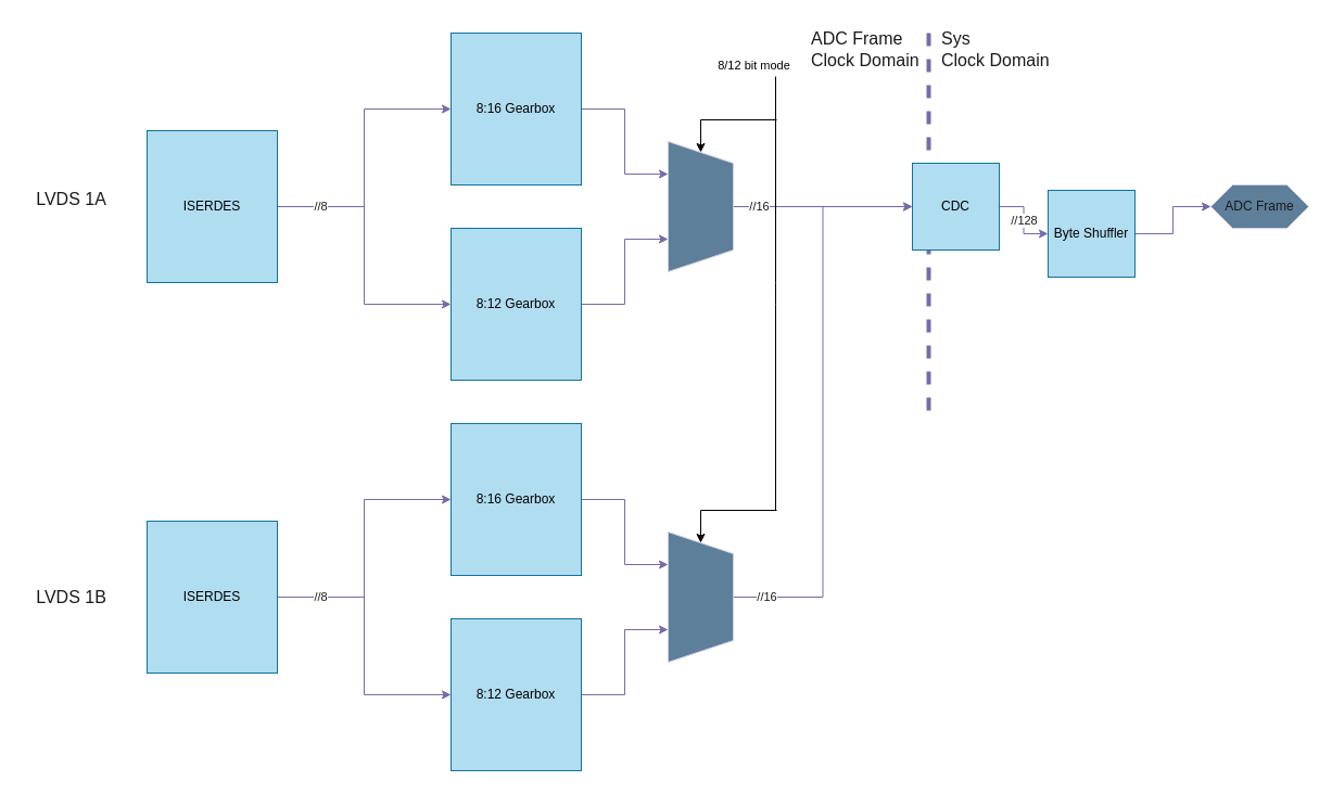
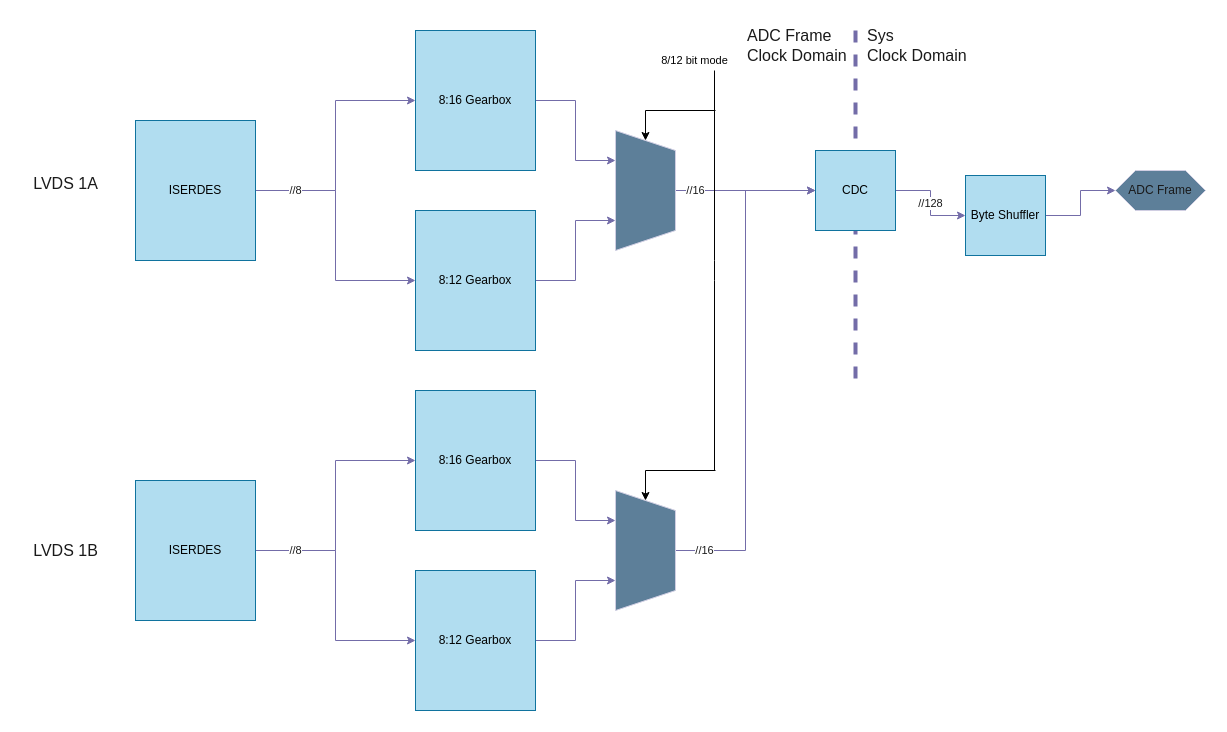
- <mxCell id="13" value="CDC" style="whiteSpace=wrap;html=1;aspect=fixed;strokeColor=#10739e;fontColor=default;fillColor=#b1ddf0;rounded=0;align=center;verticalAlign=middle;fontFamily=Helvetica;fontSize=12;labelBackgroundColor=none;" parent="1" vertex="1"><mxGeometry x="840" y="150" width="80" height="80" as="geometry" /></mxCell>
+ <mxCell id="13" value="CDC" style="whiteSpace=wrap;html=1;aspect=fixed;strokeColor=#10739e;fontColor=default;fillColor=#b1ddf0;rounded=0;align=center;verticalAlign=middle;fontFamily=Helvetica;fontSize=12;labelBackgroundColor=none;" parent="1" vertex="1"><mxGeometry x="815" y="150" width="80" height="80" as="geometry" /></mxCell>
